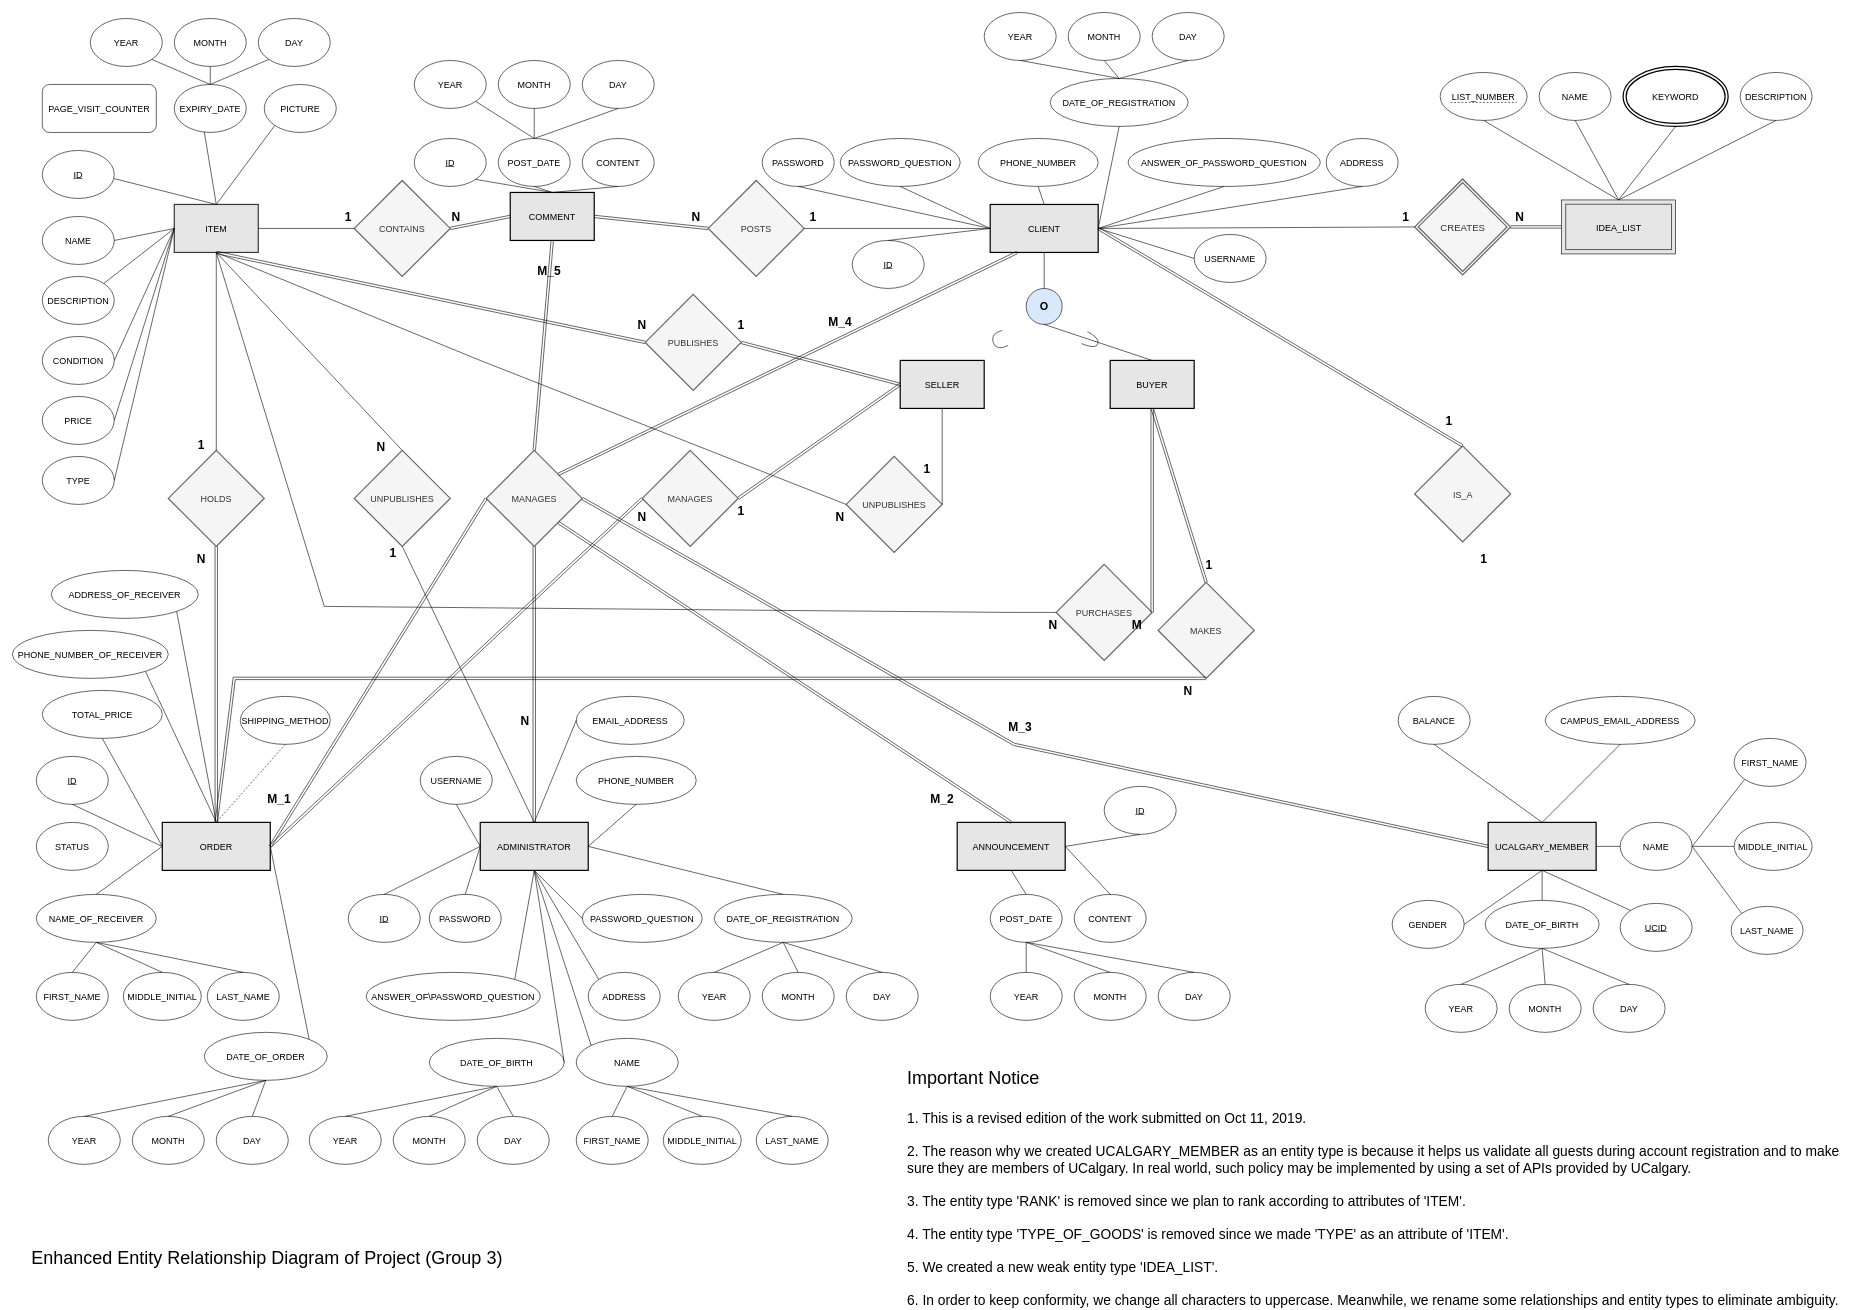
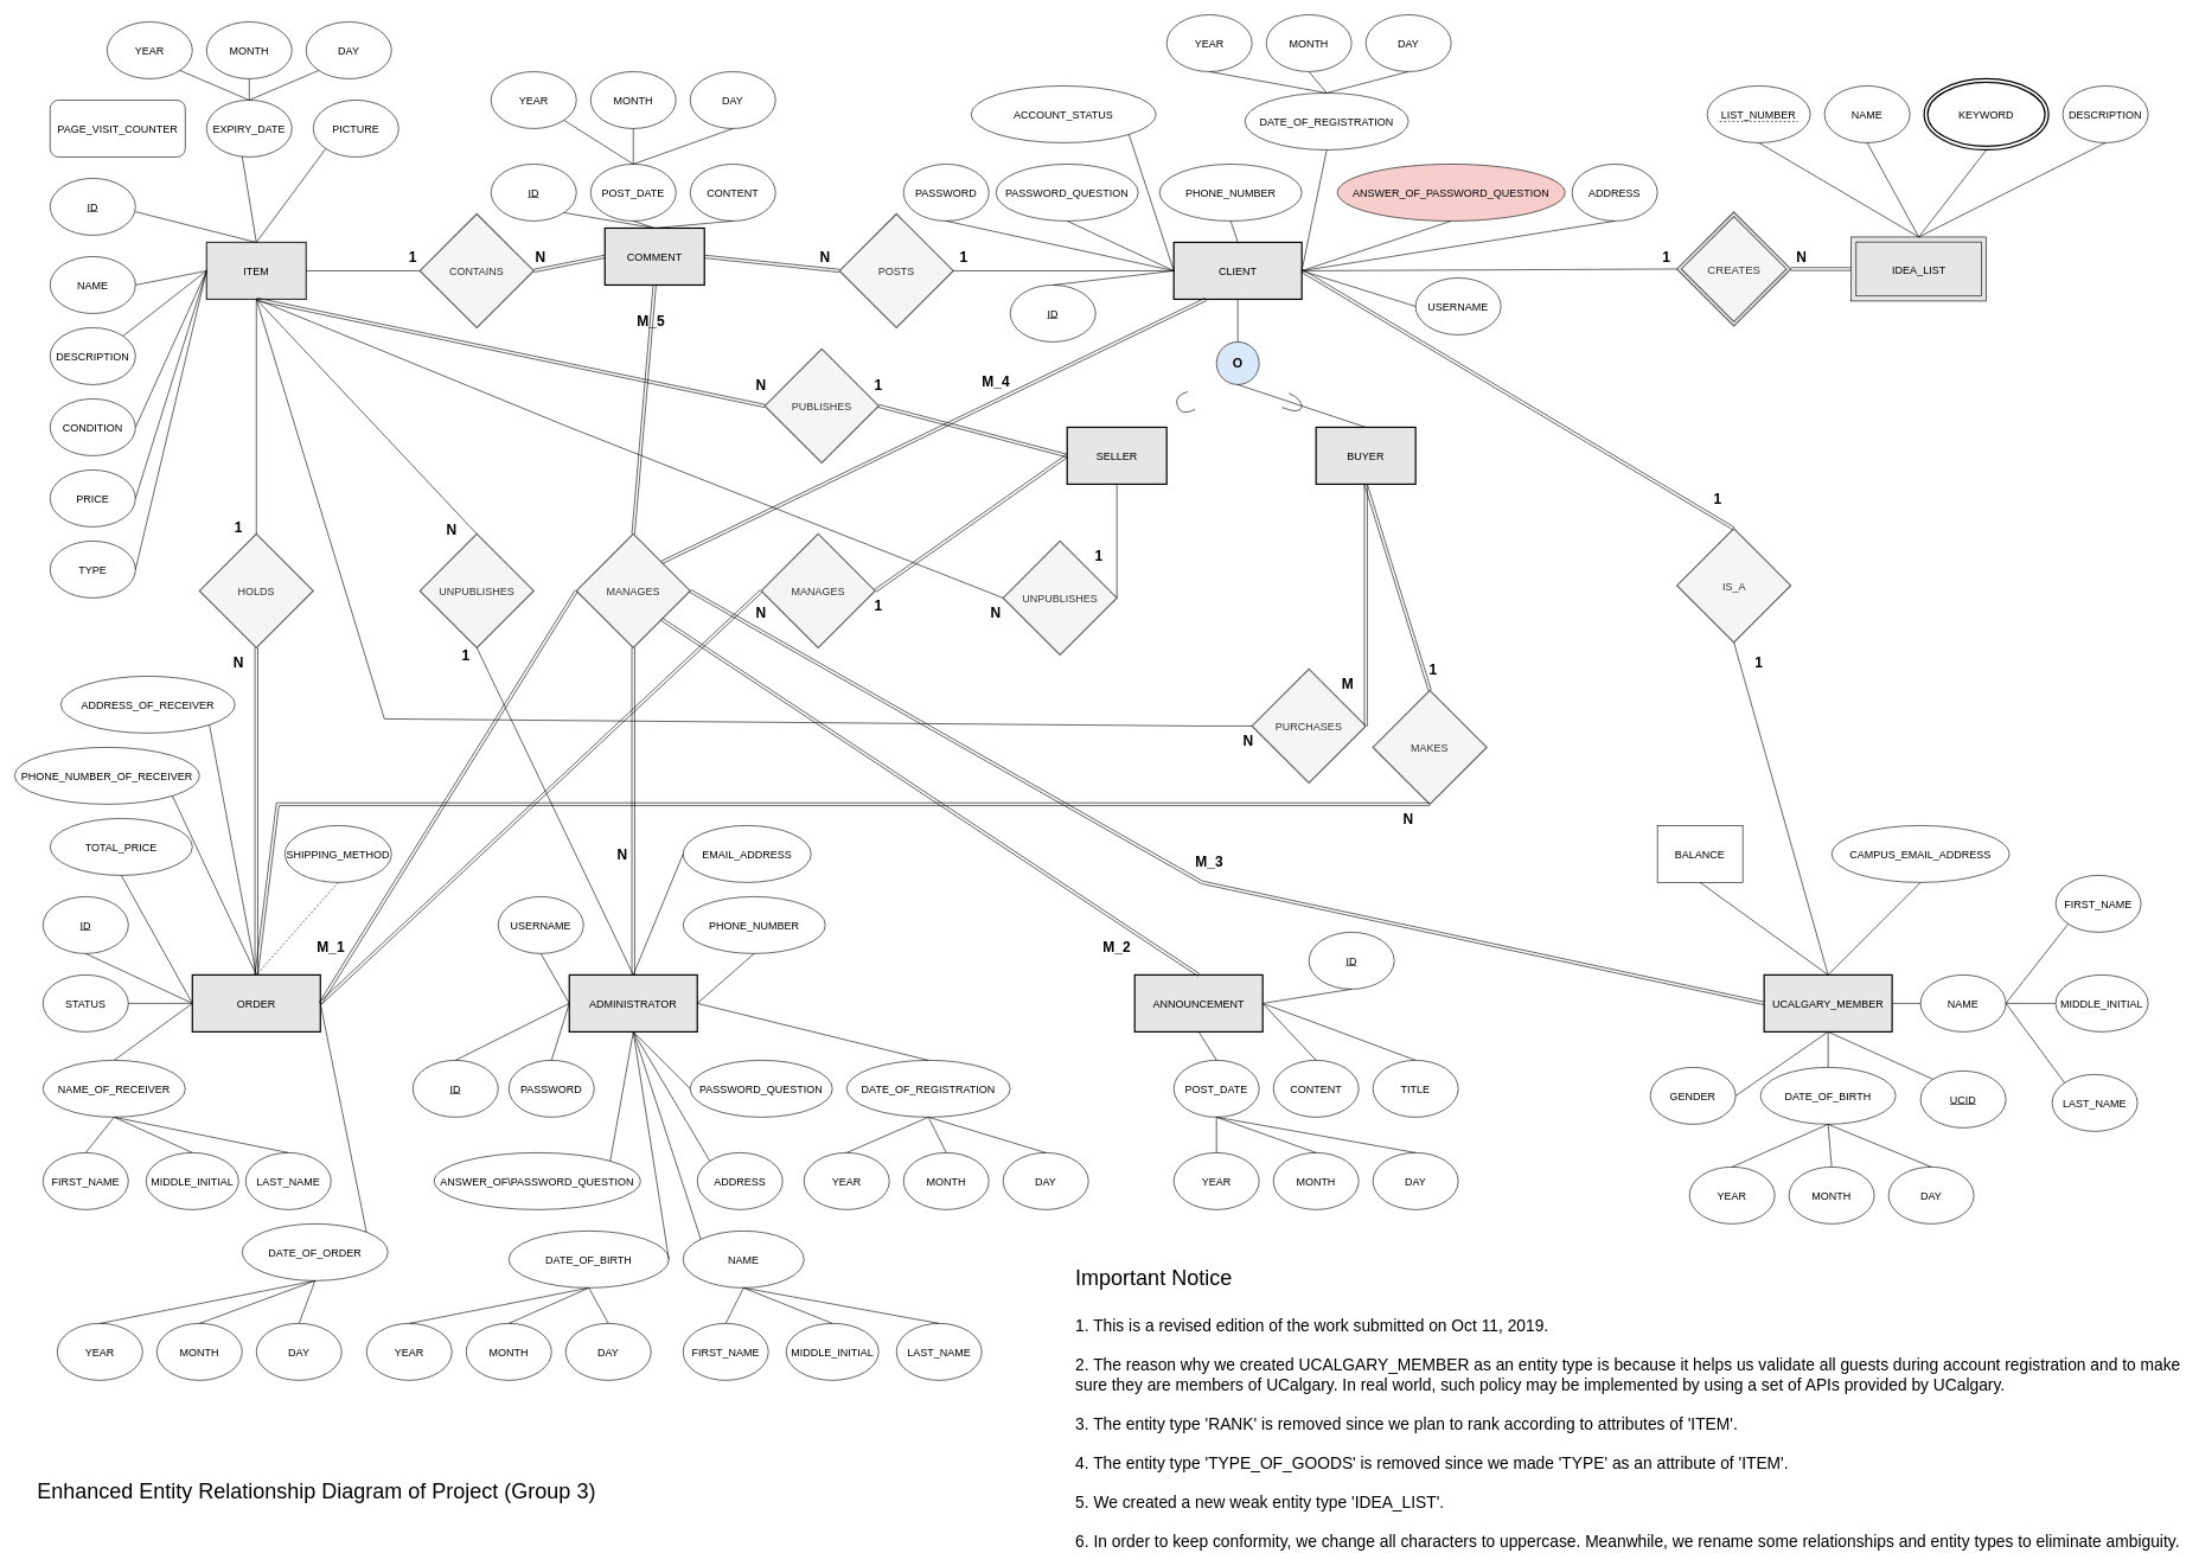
+ <mxCell id="25" value="&lt;font style=&quot;font-size: 15px&quot;&gt;ACCOUNT_STATUS&lt;/font&gt;" style="ellipse;whiteSpace=wrap;html=1;rounded=0;" vertex="1" parent="1"><mxGeometry x="1365" y="120" width="260" height="80" as="geometry" /></mxCell>
- <mxCell id="23" value="&lt;font style=&quot;font-size: 15px&quot;&gt;ANSWER_OF_PASSWORD_QUESTION&lt;/font&gt;" style="ellipse;whiteSpace=wrap;html=1;rounded=0;" vertex="1" parent="1"><mxGeometry x="1880" y="230" width="320" height="80" as="geometry" /></mxCell>
+ <mxCell id="23" value="&lt;font style=&quot;font-size: 15px&quot;&gt;ANSWER_OF_PASSWORD_QUESTION&lt;/font&gt;" style="ellipse;whiteSpace=wrap;html=1;rounded=0;fillColor=#f8cecc;" vertex="1" parent="1"><mxGeometry x="1880" y="230" width="320" height="80" as="geometry" /></mxCell>
+ <mxCell id="131" value="" style="endArrow=none;html=1;entryX=1;entryY=1;entryDx=0;entryDy=0;exitX=0;exitY=0.5;exitDx=0;exitDy=0;" edge="1" parent="1" source="33" target="25"><mxGeometry width="50" height="50" relative="1" as="geometry"><mxPoint x="1650" y="220" as="sourcePoint" /><mxPoint x="1525" y="352.5" as="targetPoint" /></mxGeometry></mxCell>
- <mxCell id="239" value="&lt;font style=&quot;font-size: 20px&quot;&gt;&lt;b&gt;M&lt;/b&gt;&lt;/font&gt;" style="text;html=1;strokeColor=none;fillColor=none;align=center;verticalAlign=middle;whiteSpace=wrap;rounded=0;" vertex="1" parent="1"><mxGeometry x="1880" y="1030" width="30" height="20" as="geometry" /></mxCell>
+ <mxCell id="239" value="&lt;font style=&quot;font-size: 20px&quot;&gt;&lt;b&gt;M&lt;/b&gt;&lt;/font&gt;" style="text;html=1;strokeColor=none;fillColor=none;align=center;verticalAlign=middle;whiteSpace=wrap;rounded=0;" vertex="1" parent="1"><mxGeometry x="1880" y="950" width="30" height="20" as="geometry" /></mxCell>
+ <mxCell id="205" value="" style="endArrow=none;html=1;entryX=0.5;entryY=0;entryDx=0;entryDy=0;exitX=0.5;exitY=1;exitDx=0;exitDy=0;" edge="1" parent="1" source="102" target="36"><mxGeometry width="50" height="50" relative="1" as="geometry"><mxPoint x="1840" y="390" as="sourcePoint" /><mxPoint x="2367.5" y="387.5" as="targetPoint" /></mxGeometry></mxCell>
- <mxCell id="40" value="&lt;font style=&quot;font-size: 15px&quot;&gt;BALANCE&lt;/font&gt;" style="ellipse;whiteSpace=wrap;html=1;rounded=0;" vertex="1" parent="1"><mxGeometry x="2330" y="1160" width="120" height="80" as="geometry" /></mxCell>
+ <mxCell id="40" value="&lt;font style=&quot;font-size: 15px&quot;&gt;BALANCE&lt;/font&gt;" style="whiteSpace=wrap;html=1;rounded=0;" vertex="1" parent="1"><mxGeometry x="2330" y="1160" width="120" height="80" as="geometry" /></mxCell>
+ <mxCell id="152" value="" style="endArrow=none;html=1;entryX=0;entryY=0.5;entryDx=0;entryDy=0;exitX=1;exitY=0.5;exitDx=0;exitDy=0;" edge="1" parent="1" source="83" target="50"><mxGeometry width="50" height="50" relative="1" as="geometry"><mxPoint x="170" y="1500" as="sourcePoint" /><mxPoint x="280" y="1420" as="targetPoint" /></mxGeometry></mxCell>
+ <mxCell id="183" value="" style="endArrow=none;html=1;exitX=1;exitY=0.5;exitDx=0;exitDy=0;entryX=0.5;entryY=0;entryDx=0;entryDy=0;" edge="1" parent="1" source="47" target="60"><mxGeometry width="50" height="50" relative="1" as="geometry"><mxPoint x="1872.5" y="1380" as="sourcePoint" /><mxPoint x="1947.5" y="1460" as="targetPoint" /></mxGeometry></mxCell>
+ <mxCell id="60" value="&lt;font style=&quot;font-size: 15px&quot;&gt;TITLE&lt;/font&gt;" style="ellipse;whiteSpace=wrap;html=1;rounded=0;" vertex="1" parent="1"><mxGeometry x="1930" y="1490" width="120" height="80" as="geometry" /></mxCell>
